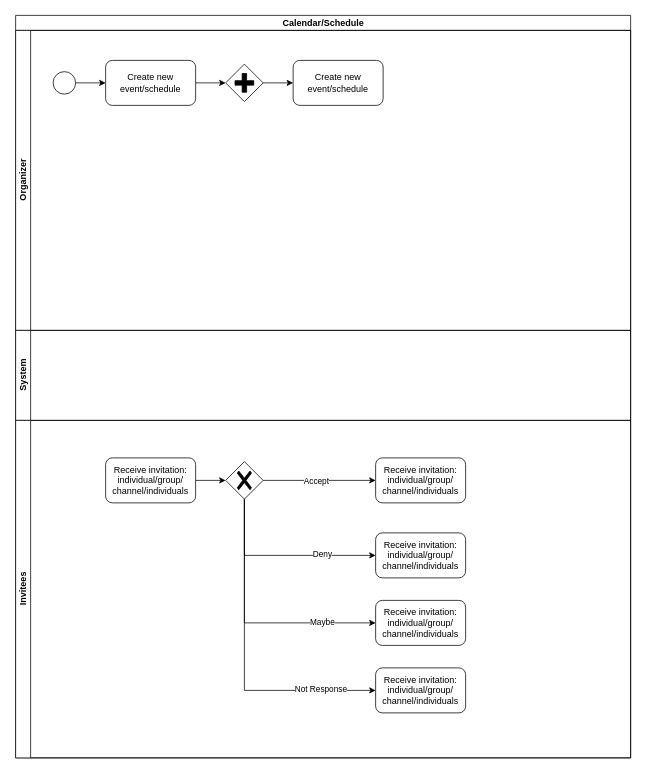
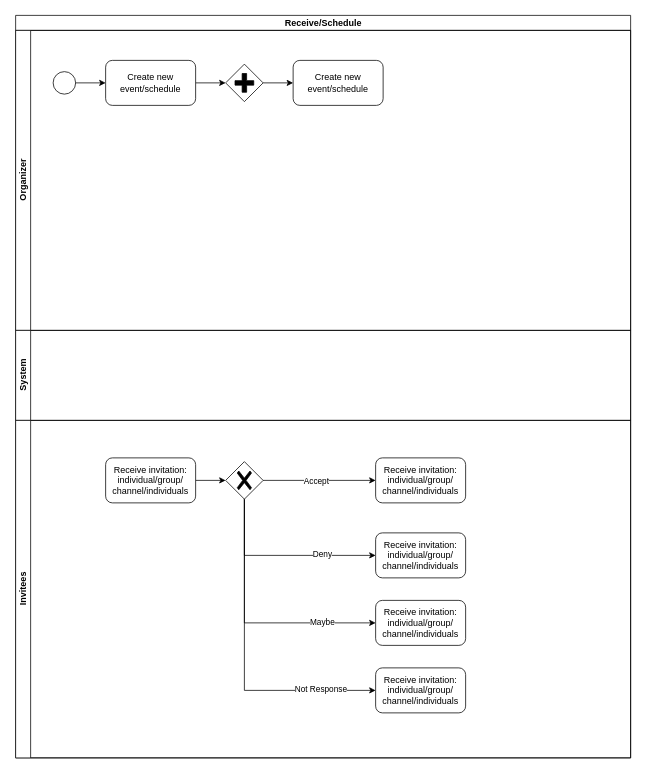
- <mxCell id="2" value="Calendar/Schedule" style="swimlane;html=1;childLayout=stackLayout;resizeParent=1;resizeParentMax=0;horizontal=1;startSize=20;horizontalStack=0;" vertex="1" parent="1"><mxGeometry x="20" y="20" width="820" height="990" as="geometry" /></mxCell>
+ <mxCell id="2" value="Receive/Schedule" style="swimlane;html=1;childLayout=stackLayout;resizeParent=1;resizeParentMax=0;horizontal=1;startSize=20;horizontalStack=0;" vertex="1" parent="1"><mxGeometry x="20" y="20" width="820" height="990" as="geometry" /></mxCell>
